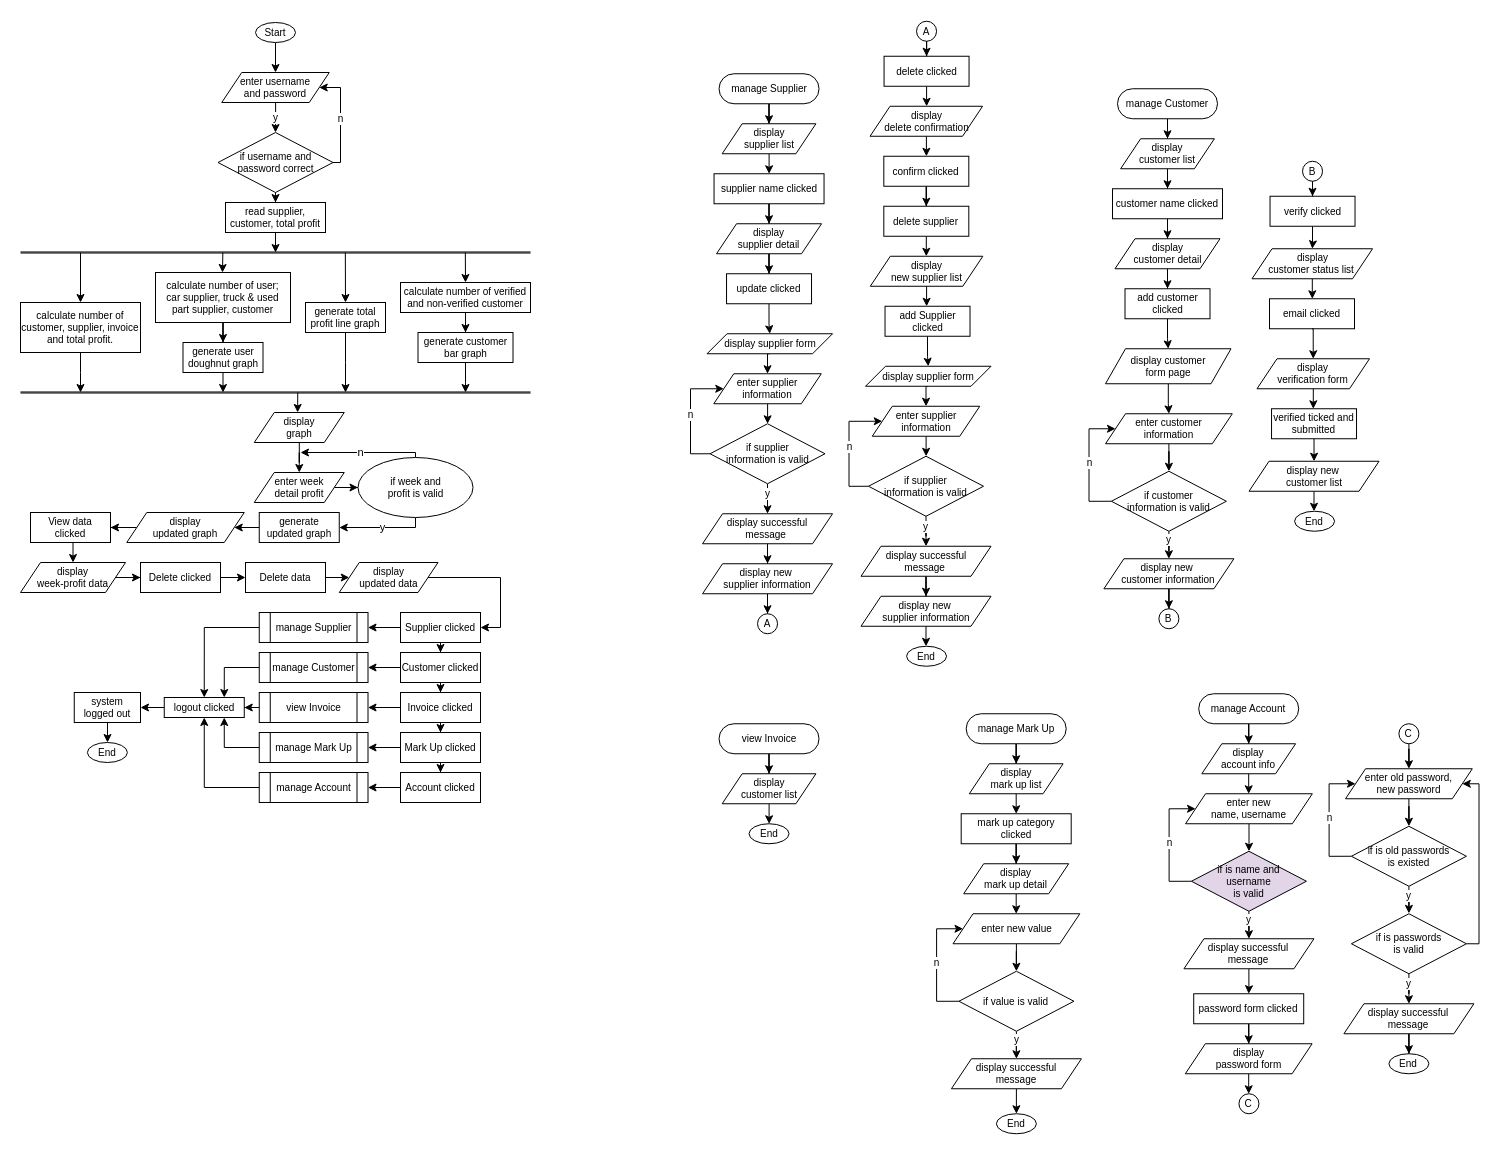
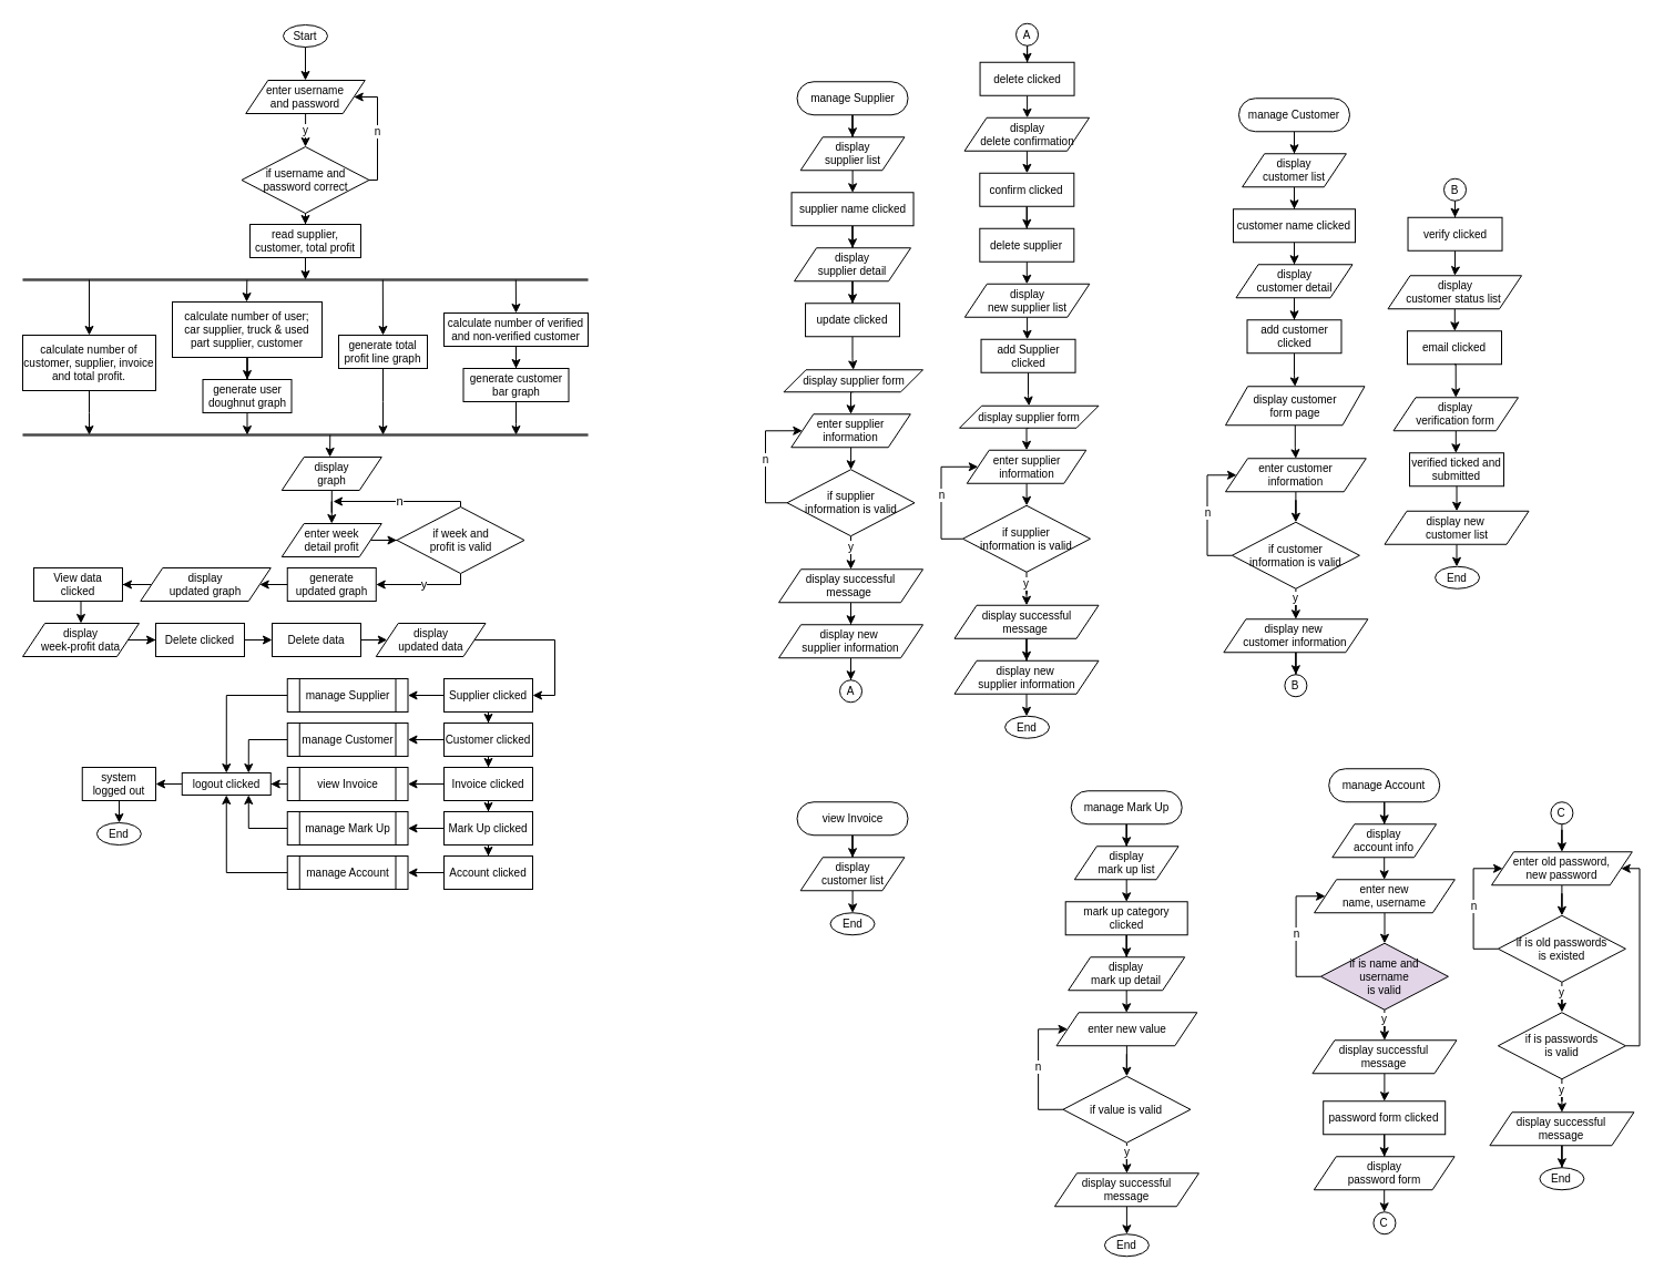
- <mxCell id="40" value="if week and &lt;br&gt;profit is valid" style="ellipse;whiteSpace=wrap;html=1;strokeWidth=1;fontSize=10;" vertex="1" parent="1"><mxGeometry x="357.5" y="457" width="115" height="60" as="geometry" /></mxCell>
+ <mxCell id="40" value="if week and &lt;br&gt;profit is valid" style="rhombus;whiteSpace=wrap;html=1;strokeWidth=1;fontSize=10;" vertex="1" parent="1"><mxGeometry x="357.5" y="457" width="115" height="60" as="geometry" /></mxCell>
